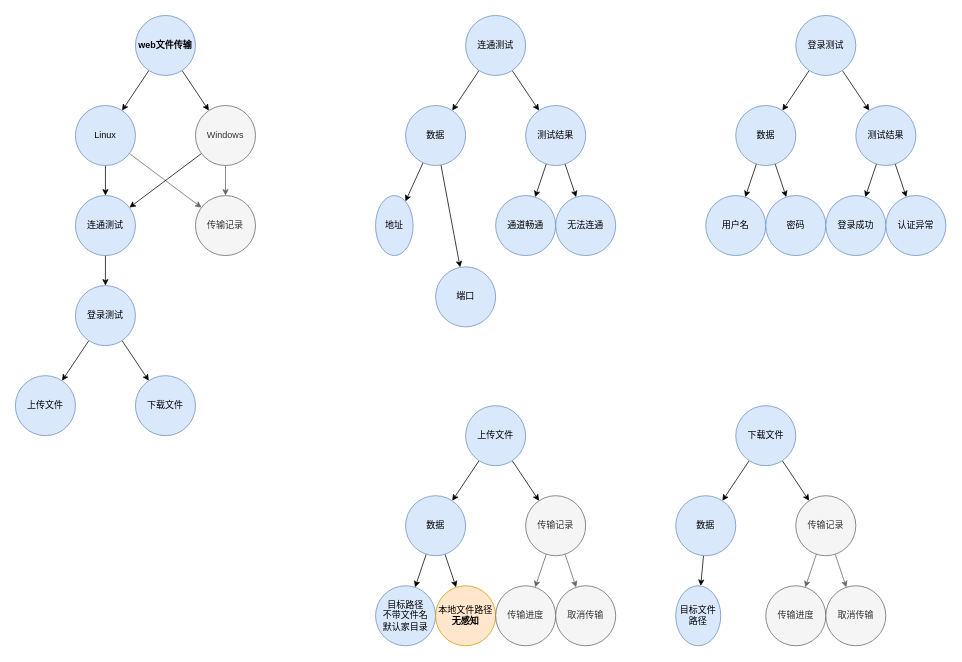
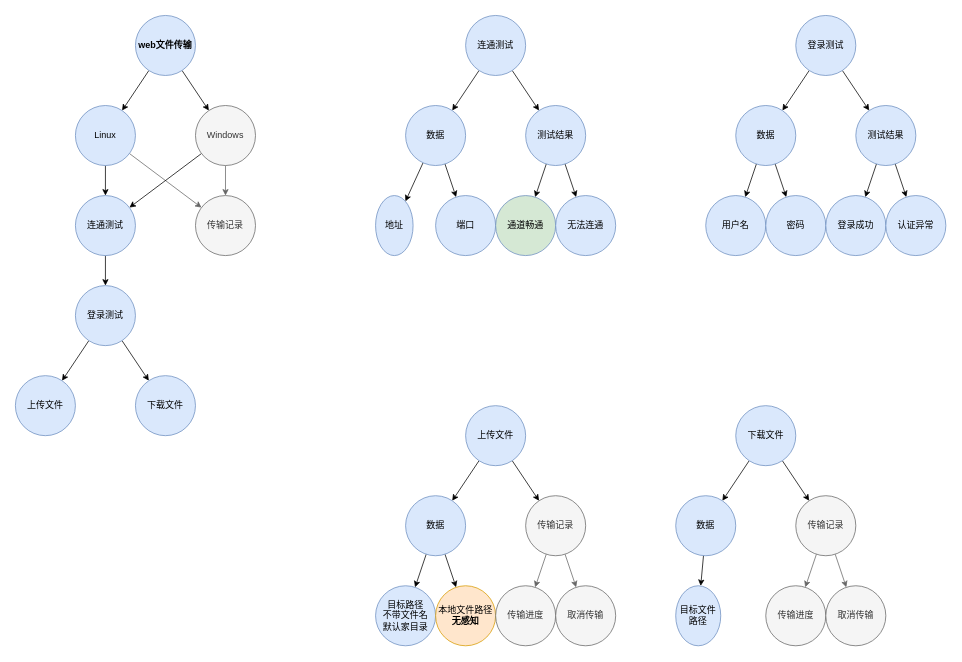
- <mxCell id="32" value="通道畅通" style="ellipse;whiteSpace=wrap;html=1;aspect=fixed;fillColor=#dae8fc;strokeColor=#6c8ebf;" parent="1" vertex="1"><mxGeometry x="660" y="260" width="80" height="80" as="geometry" /></mxCell>
+ <mxCell id="32" value="通道畅通" style="ellipse;whiteSpace=wrap;html=1;aspect=fixed;fillColor=#d5e8d4;strokeColor=#6c8ebf;" parent="1" vertex="1"><mxGeometry x="660" y="260" width="80" height="80" as="geometry" /></mxCell>
- <mxCell id="28" value="端口" style="ellipse;whiteSpace=wrap;html=1;aspect=fixed;fillColor=#dae8fc;strokeColor=#6c8ebf;" parent="1" vertex="1"><mxGeometry x="580" y="355" width="80" height="80" as="geometry" /></mxCell>
+ <mxCell id="28" value="端口" style="ellipse;whiteSpace=wrap;html=1;aspect=fixed;fillColor=#dae8fc;strokeColor=#6c8ebf;" parent="1" vertex="1"><mxGeometry x="580" y="260" width="80" height="80" as="geometry" /></mxCell>
